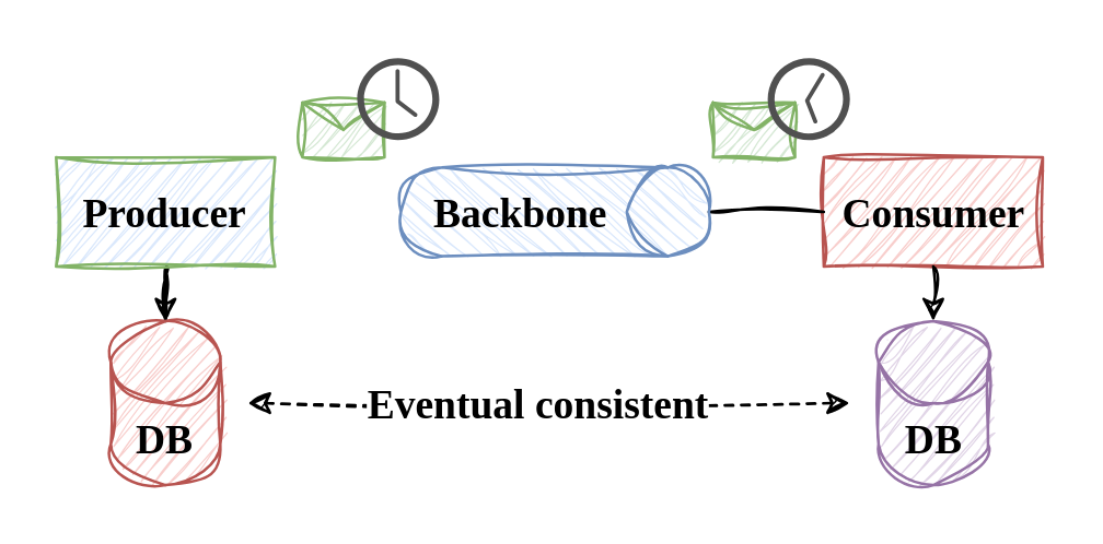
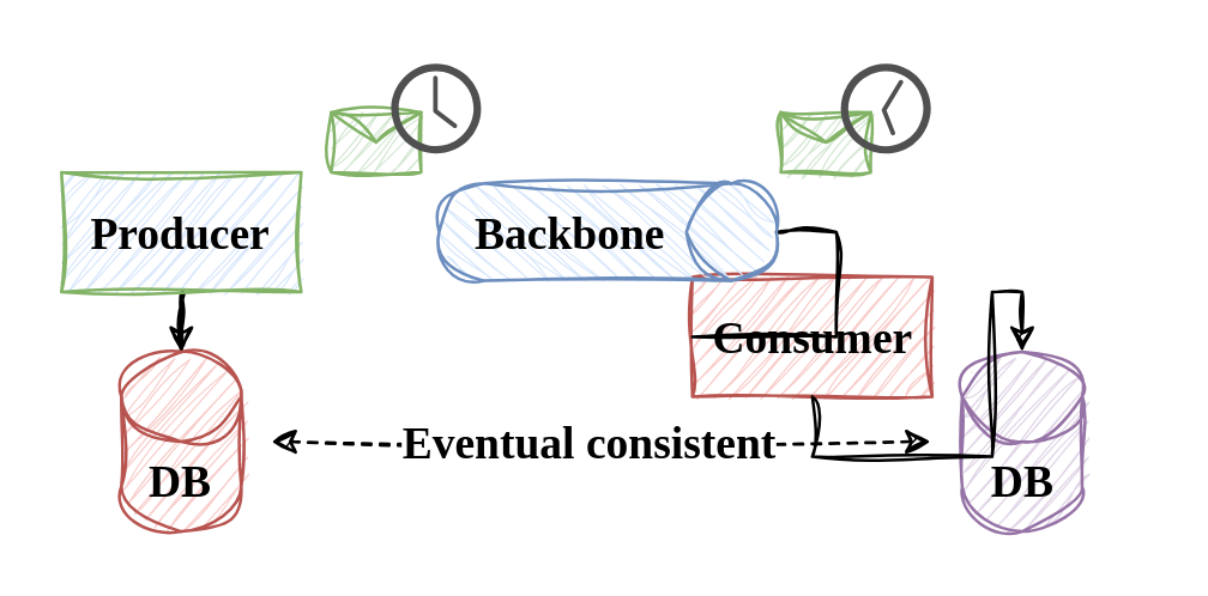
- <mxCell id="5" value="&lt;b style=&quot;font-size: 15px;&quot;&gt;Consumer&lt;/b&gt;" style="rounded=0;whiteSpace=wrap;html=1;sketch=1;hachureGap=4;jiggle=2;curveFitting=1;fontFamily=Architects Daughter;fontSource=https%3A%2F%2Ffonts.googleapis.com%2Fcss%3Ffamily%3DArchitects%2BDaughter;fontSize=15;fillColor=#f8cecc;strokeColor=#b85450;" parent="1" vertex="1"><mxGeometry x="300.5" y="57" width="80" height="40" as="geometry" /></mxCell>
+ <mxCell id="5" value="&lt;b style=&quot;font-size: 15px;&quot;&gt;Consumer&lt;/b&gt;" style="rounded=0;whiteSpace=wrap;html=1;sketch=1;hachureGap=4;jiggle=2;curveFitting=1;fontFamily=Architects Daughter;fontSource=https%3A%2F%2Ffonts.googleapis.com%2Fcss%3Ffamily%3DArchitects%2BDaughter;fontSize=15;fillColor=#f8cecc;strokeColor=#b85450;" parent="1" vertex="1"><mxGeometry x="230.5" y="92" width="80" height="40" as="geometry" /></mxCell>
